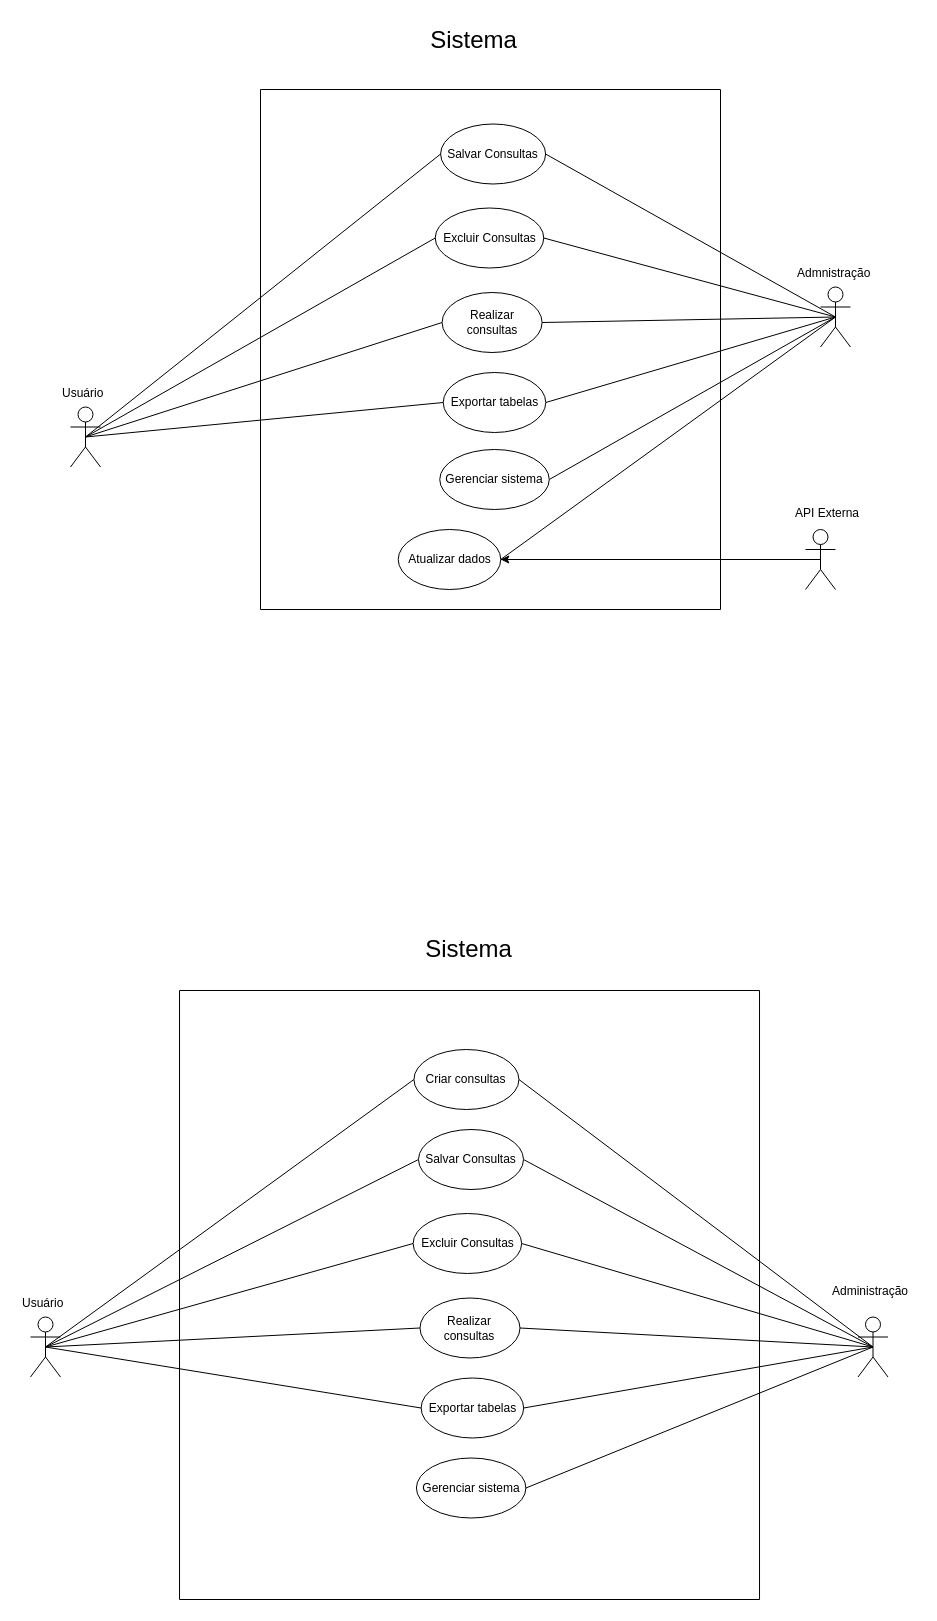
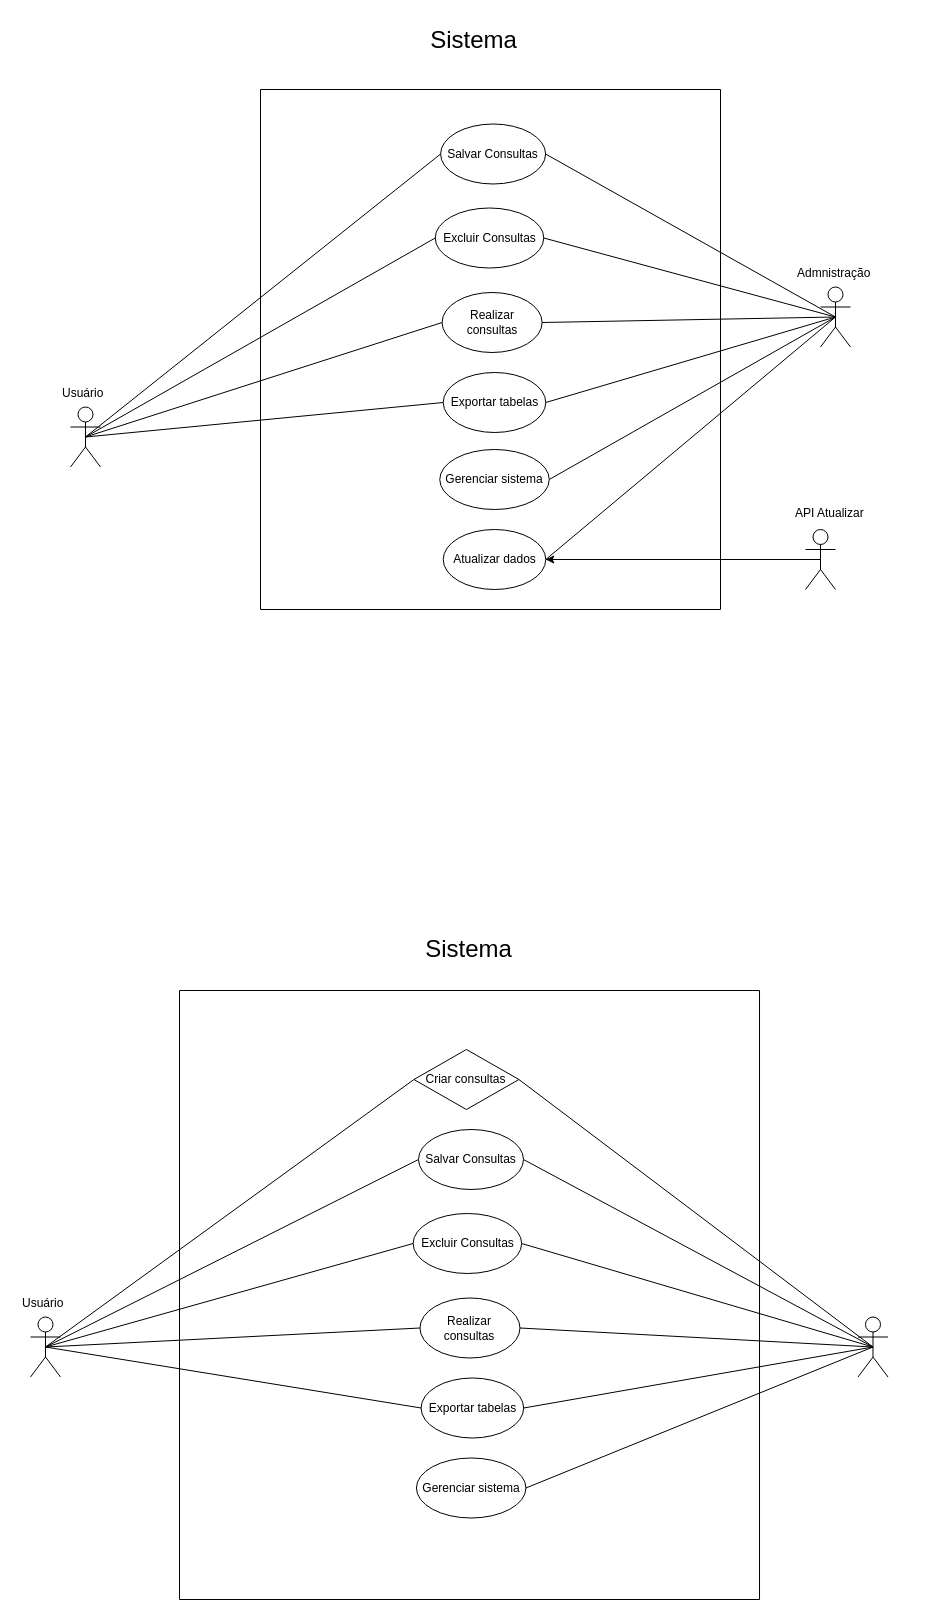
- <mxCell id="12" value="&lt;div style=&quot;text-align: center;&quot;&gt;API Externa&lt;/div&gt;" style="text;whiteSpace=wrap;html=1;" vertex="1" parent="1"><mxGeometry x="792.5" y="499" width="85" height="40" as="geometry" /></mxCell>
+ <mxCell id="12" value="&lt;div style=&quot;text-align: center;&quot;&gt;API Atualizar&lt;/div&gt;" style="text;whiteSpace=wrap;html=1;" vertex="1" parent="1"><mxGeometry x="792.5" y="499" width="85" height="40" as="geometry" /></mxCell>
- <mxCell id="48" value="Atualizar dados" style="ellipse;whiteSpace=wrap;html=1;" vertex="1" parent="42"><mxGeometry x="137.73" y="440" width="102.55" height="60" as="geometry" /></mxCell>
+ <mxCell id="48" value="Atualizar dados" style="ellipse;whiteSpace=wrap;html=1;" vertex="1" parent="42"><mxGeometry x="182.73" y="440" width="102.55" height="60" as="geometry" /></mxCell>
- <mxCell id="36" value="Criar consultas" style="ellipse;whiteSpace=wrap;html=1;" vertex="1" parent="35"><mxGeometry x="234.41" y="59" width="105" height="60" as="geometry" /></mxCell>
+ <mxCell id="36" value="Criar consultas" style="rhombus;whiteSpace=wrap;html=1;" vertex="1" parent="35"><mxGeometry x="234.41" y="59" width="105" height="60" as="geometry" /></mxCell>
- <mxCell id="26" value="&lt;div style=&quot;text-align: center;&quot;&gt;&lt;span style=&quot;background-color: initial;&quot;&gt;Administração&lt;/span&gt;&lt;/div&gt;" style="text;whiteSpace=wrap;html=1;" vertex="1" parent="1"><mxGeometry x="830" y="1276.5" width="85" height="40" as="geometry" /></mxCell>
